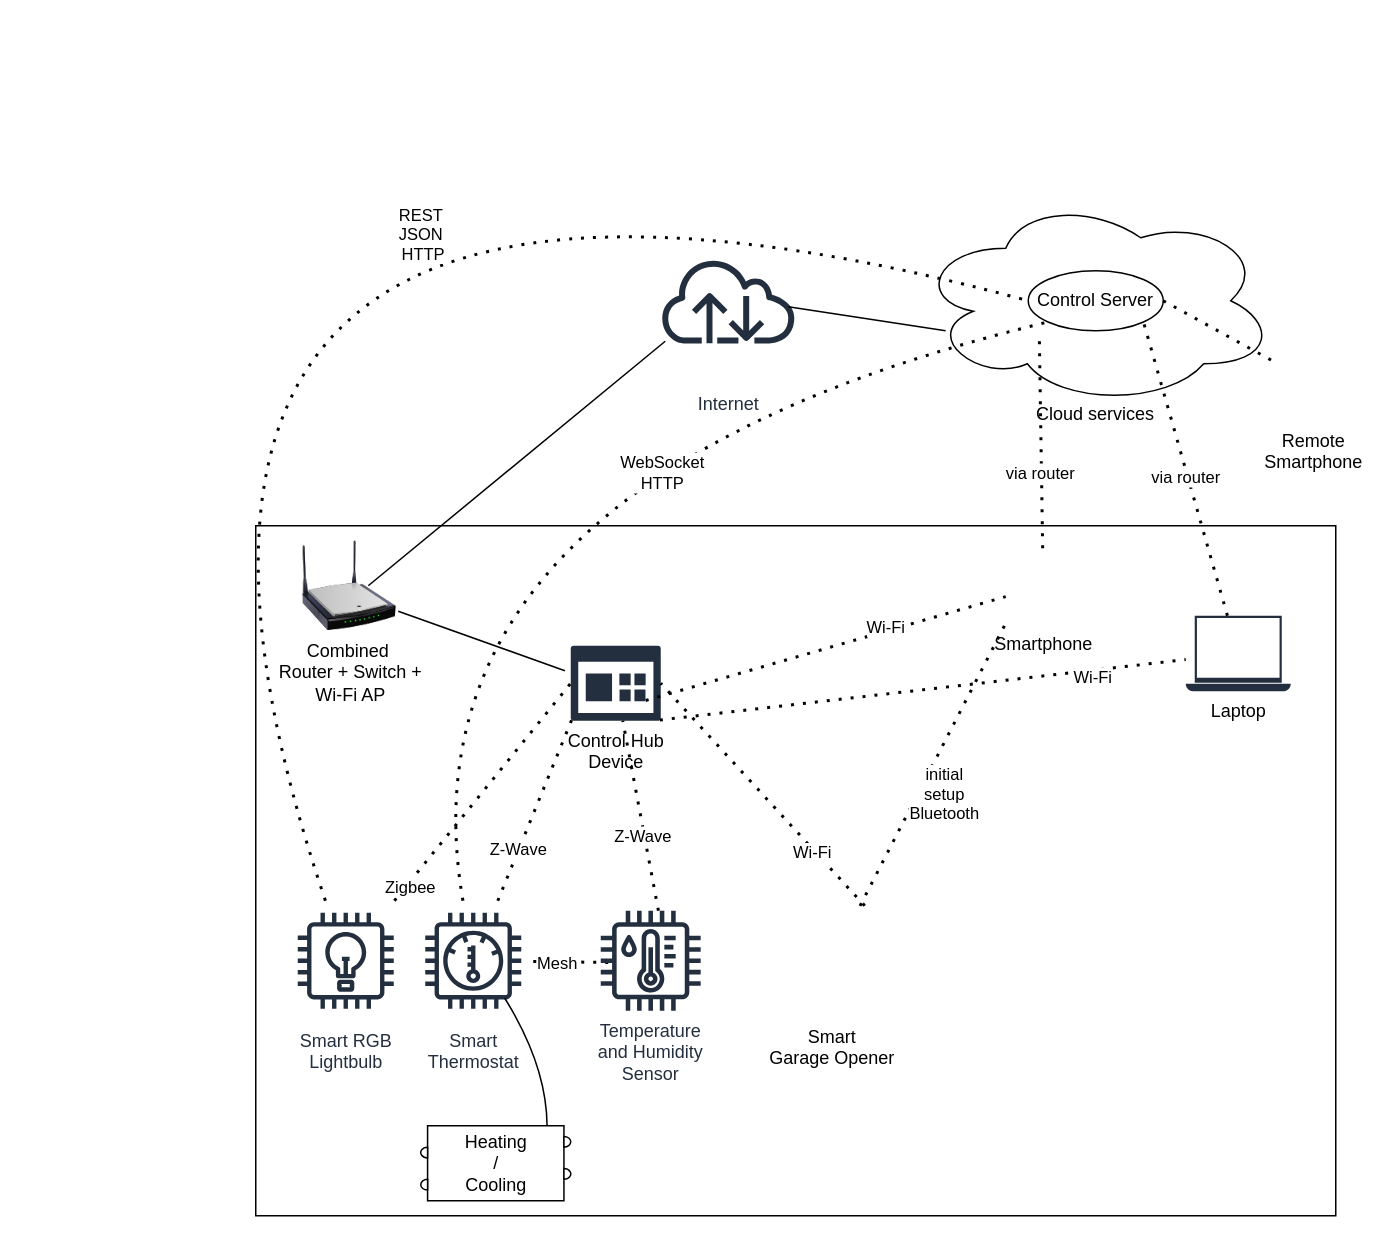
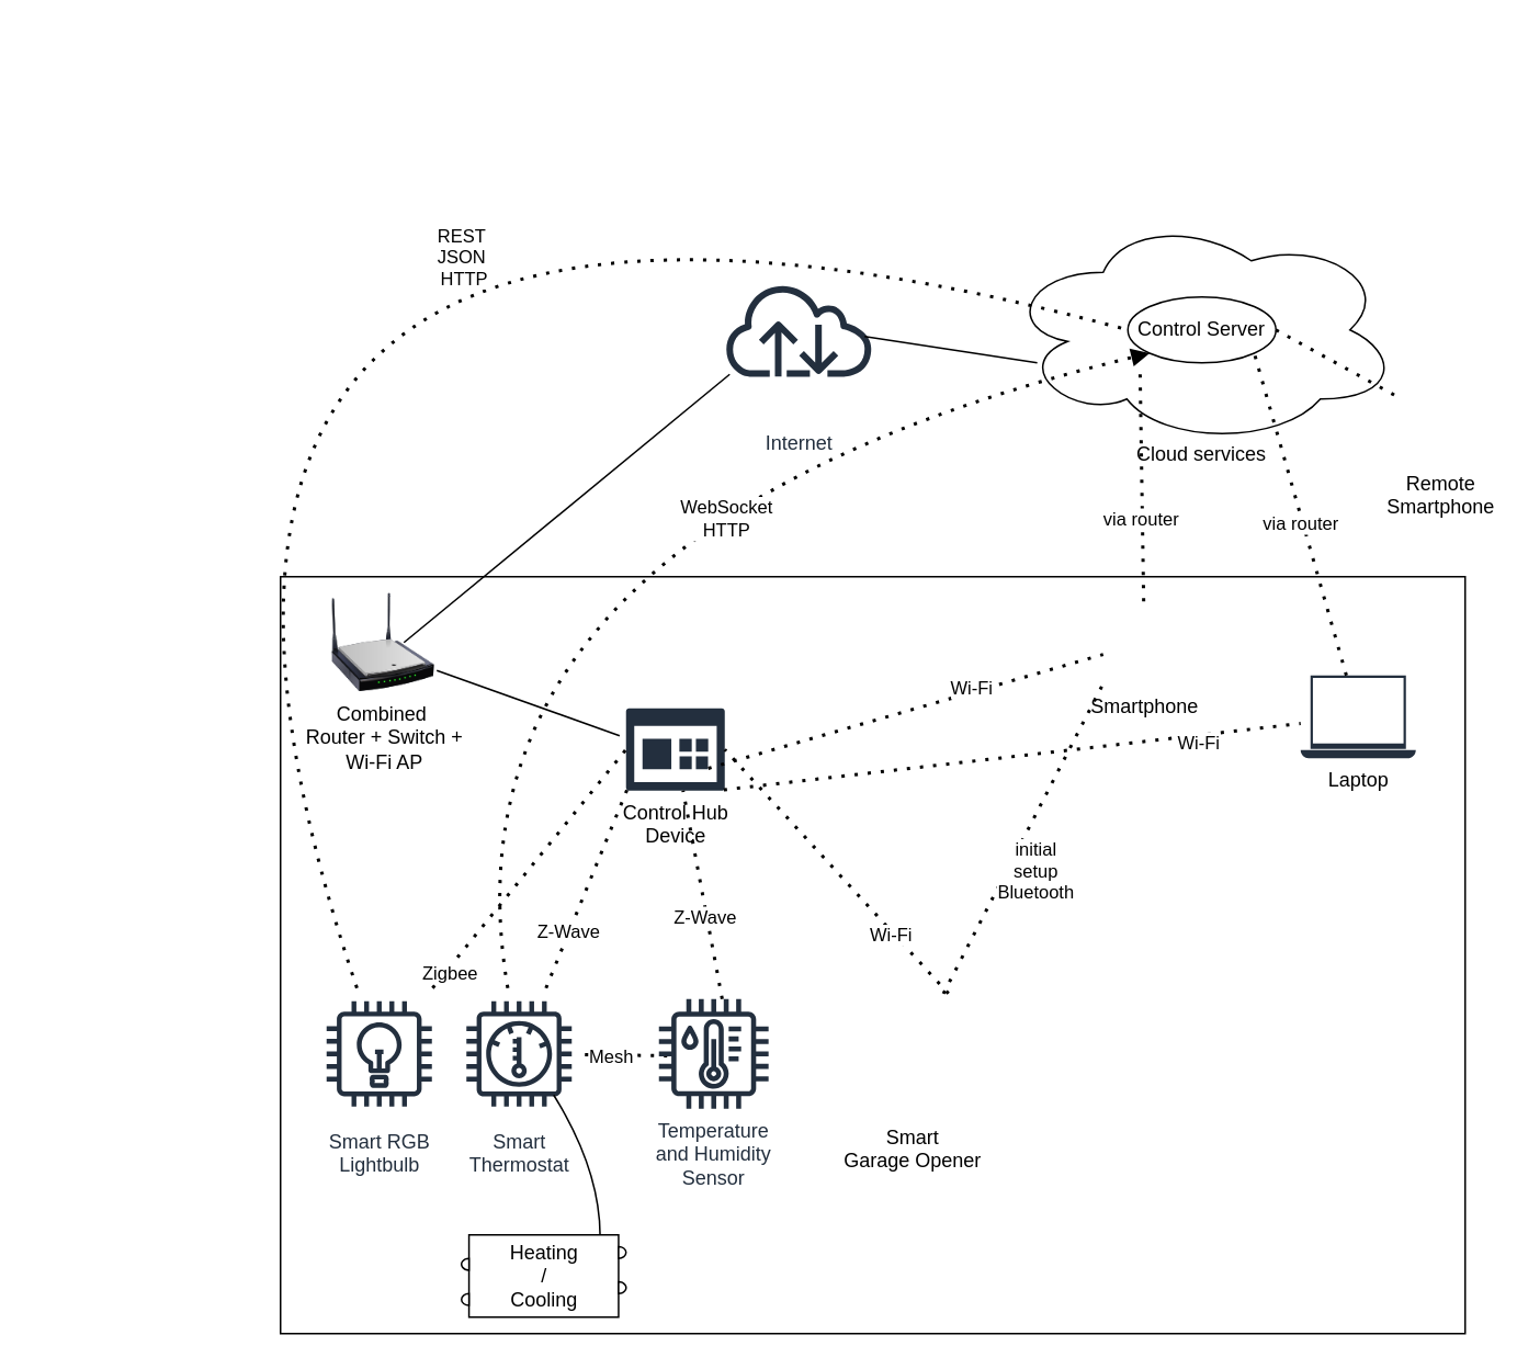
- <mxCell id="34" value="" style="endArrow=none;dashed=1;html=1;dashPattern=1 3;strokeWidth=2;rounded=0;entryX=0;entryY=1;entryDx=0;entryDy=0;curved=1;" edge="1" parent="1" source="11" target="5"><mxGeometry width="50" height="50" relative="1" as="geometry"><mxPoint x="510" y="480" as="sourcePoint" /><mxPoint x="560" y="430" as="targetPoint" /><Array as="points"><mxPoint x="260" y="320" /></Array></mxGeometry></mxCell>
+ <mxCell id="34" value="" style="endArrow=block;dashed=1;html=1;dashPattern=1 3;strokeWidth=2;rounded=0;entryX=0;entryY=1;entryDx=0;entryDy=0;curved=1;" edge="1" parent="1" source="11" target="5"><mxGeometry width="50" height="50" relative="1" as="geometry"><mxPoint x="510" y="480" as="sourcePoint" /><mxPoint x="560" y="430" as="targetPoint" /><Array as="points"><mxPoint x="260" y="320" /></Array></mxGeometry></mxCell>
